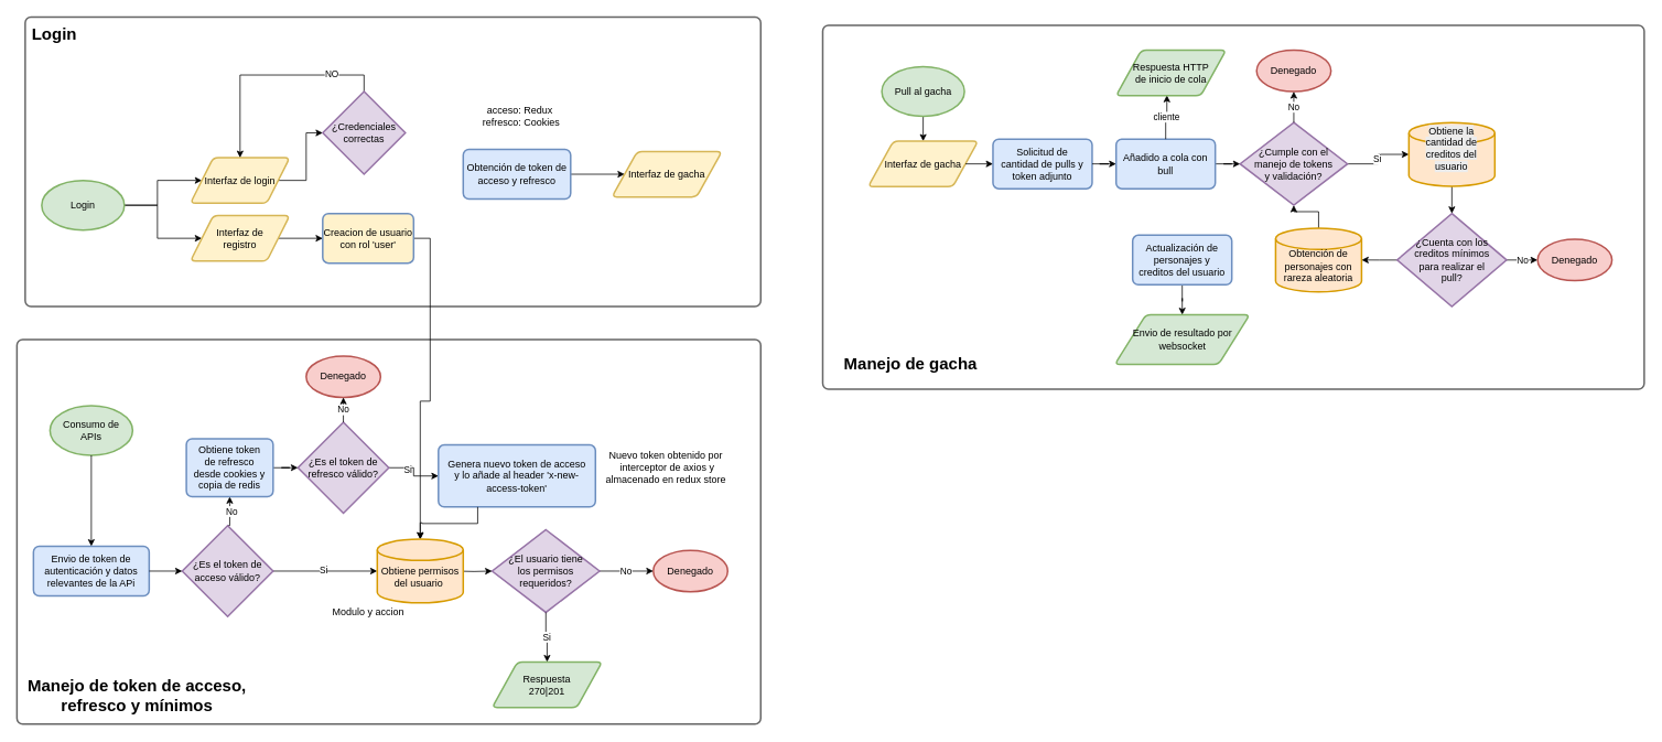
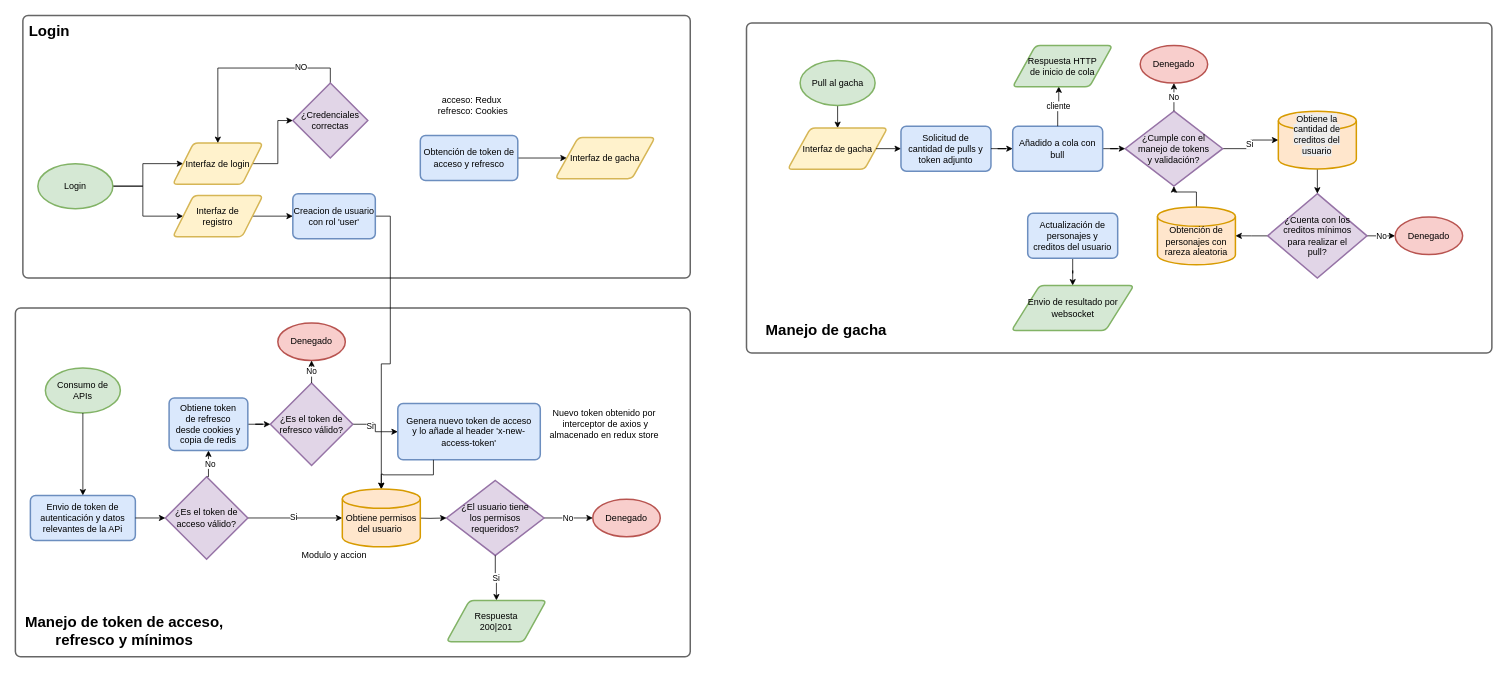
- <mxCell id="19" value="Creacion de usuario con rol 'user'" style="rounded=1;whiteSpace=wrap;html=1;absoluteArcSize=1;arcSize=14;strokeWidth=2;fillColor=#fff2cc;strokeColor=#6c8ebf;" vertex="1" parent="1"><mxGeometry x="390" y="257.5" width="110" height="60" as="geometry" /></mxCell>
+ <mxCell id="19" value="Creacion de usuario con rol 'user'" style="rounded=1;whiteSpace=wrap;html=1;absoluteArcSize=1;arcSize=14;strokeWidth=2;fillColor=#dae8fc;strokeColor=#6c8ebf;" vertex="1" parent="1"><mxGeometry x="390" y="257.5" width="110" height="60" as="geometry" /></mxCell>
- <mxCell id="72" value="Respuesta &lt;br&gt;270|201" style="shape=parallelogram;html=1;strokeWidth=2;perimeter=parallelogramPerimeter;whiteSpace=wrap;rounded=1;arcSize=12;size=0.23;fillColor=#d5e8d4;strokeColor=#82b366;spacingLeft=12;spacingRight=12;" vertex="1" parent="1"><mxGeometry x="595" y="800" width="133" height="55" as="geometry" /></mxCell>
+ <mxCell id="72" value="Respuesta &lt;br&gt;200|201" style="shape=parallelogram;html=1;strokeWidth=2;perimeter=parallelogramPerimeter;whiteSpace=wrap;rounded=1;arcSize=12;size=0.23;fillColor=#d5e8d4;strokeColor=#82b366;spacingLeft=12;spacingRight=12;" vertex="1" parent="1"><mxGeometry x="595" y="800" width="133" height="55" as="geometry" /></mxCell>
